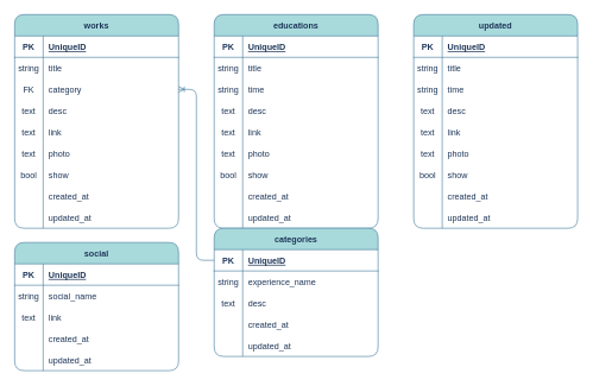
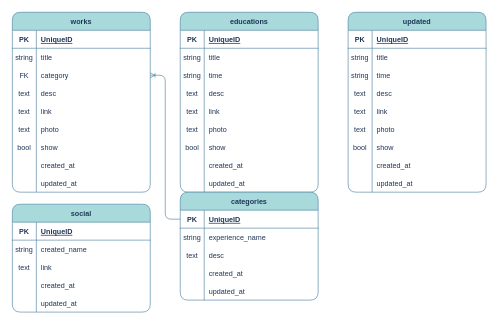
- <mxCell id="92" value="social_name" style="shape=partialRectangle;connectable=0;fillColor=none;top=0;left=0;bottom=0;right=0;align=left;spacingLeft=6;overflow=hidden;strokeColor=#457B9D;fontColor=#1D3557;rounded=1;" vertex="1" parent="90"><mxGeometry x="40" width="190" height="30" as="geometry"><mxRectangle width="190" height="30" as="alternateBounds" /></mxGeometry></mxCell>
+ <mxCell id="92" value="created_name" style="shape=partialRectangle;connectable=0;fillColor=none;top=0;left=0;bottom=0;right=0;align=left;spacingLeft=6;overflow=hidden;strokeColor=#457B9D;fontColor=#1D3557;rounded=1;" vertex="1" parent="90"><mxGeometry x="40" width="190" height="30" as="geometry"><mxRectangle width="190" height="30" as="alternateBounds" /></mxGeometry></mxCell>
